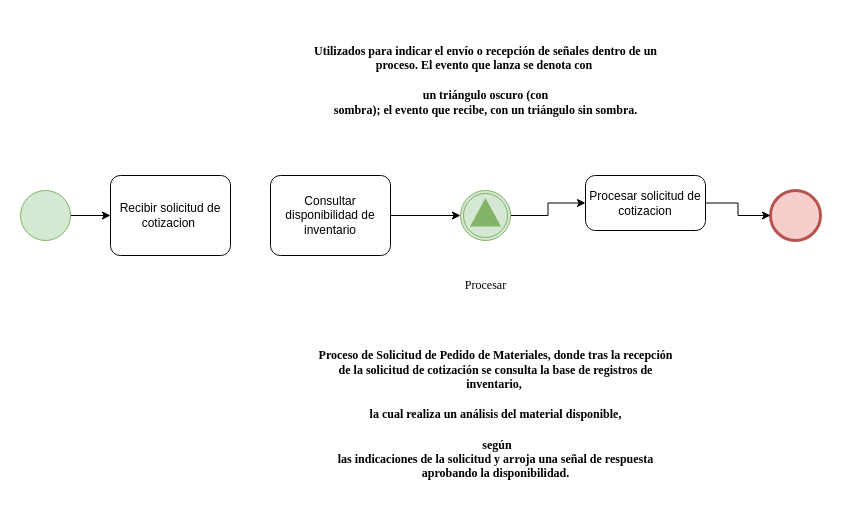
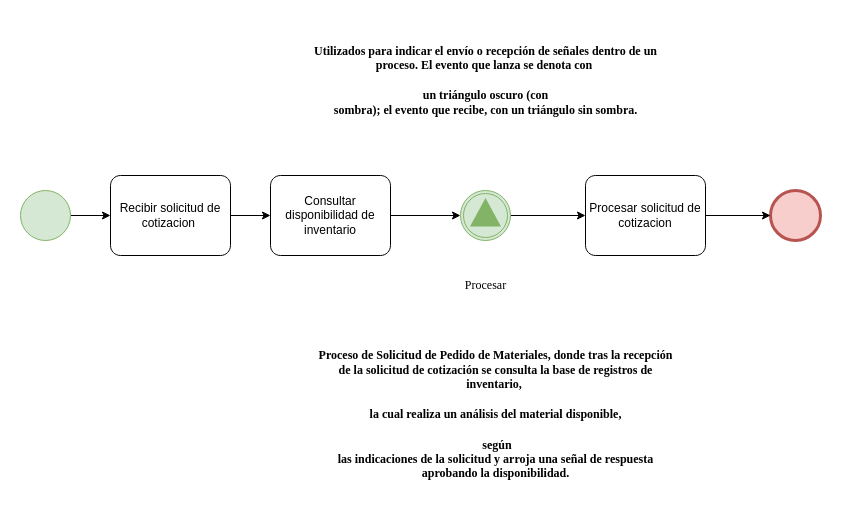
- <mxCell id="12" value="Procesar solicitud de cotizacion" style="points=[[0.25,0,0],[0.5,0,0],[0.75,0,0],[1,0.25,0],[1,0.5,0],[1,0.75,0],[0.75,1,0],[0.5,1,0],[0.25,1,0],[0,0.75,0],[0,0.5,0],[0,0.25,0]];shape=mxgraph.bpmn.task;whiteSpace=wrap;rectStyle=rounded;size=10;taskMarker=abstract;" vertex="1" parent="1"><mxGeometry x="585" y="175" width="120" height="55" as="geometry" /></mxCell>
+ <mxCell id="12" value="Procesar solicitud de cotizacion" style="points=[[0.25,0,0],[0.5,0,0],[0.75,0,0],[1,0.25,0],[1,0.5,0],[1,0.75,0],[0.75,1,0],[0.5,1,0],[0.25,1,0],[0,0.75,0],[0,0.5,0],[0,0.25,0]];shape=mxgraph.bpmn.task;whiteSpace=wrap;rectStyle=rounded;size=10;taskMarker=abstract;" vertex="1" parent="1"><mxGeometry x="585" y="175" width="120" height="80" as="geometry" /></mxCell>
+ <mxCell id="5" value="" style="edgeStyle=orthogonalEdgeStyle;rounded=0;orthogonalLoop=1;jettySize=auto;html=1;" edge="1" parent="1" source="6" target="9"><mxGeometry relative="1" as="geometry" /></mxCell>
